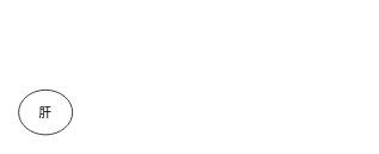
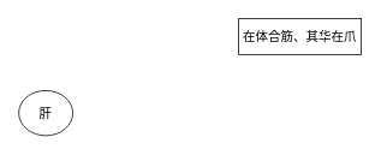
+ <mxCell id="3" value="在体合筋、其华在爪" style="text;html=1;align=center;verticalAlign=middle;whiteSpace=wrap;rounded=0;strokeColor=default;fontSize=14;" vertex="1" parent="1"><mxGeometry x="264" y="20" width="136" height="40" as="geometry" /></mxCell>
